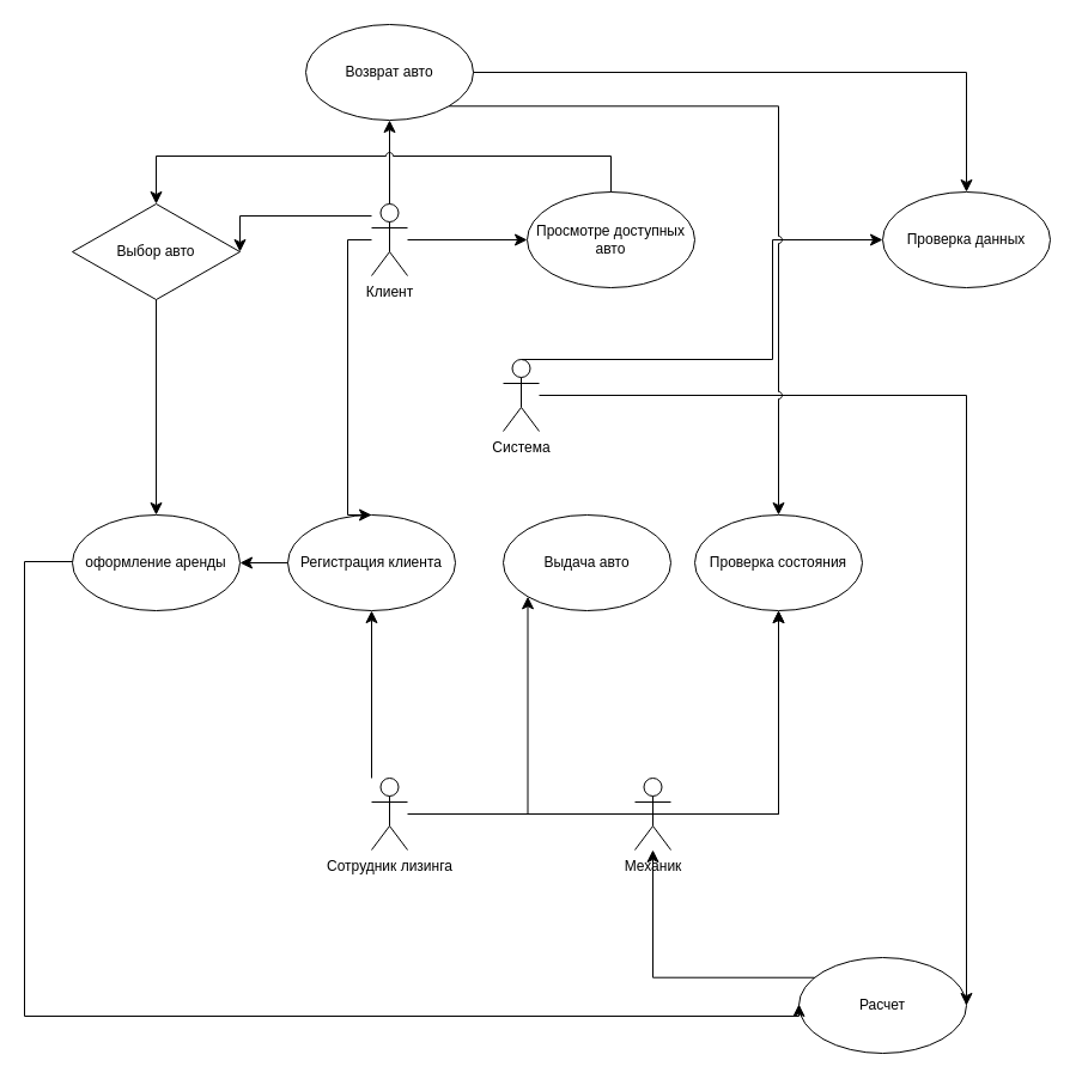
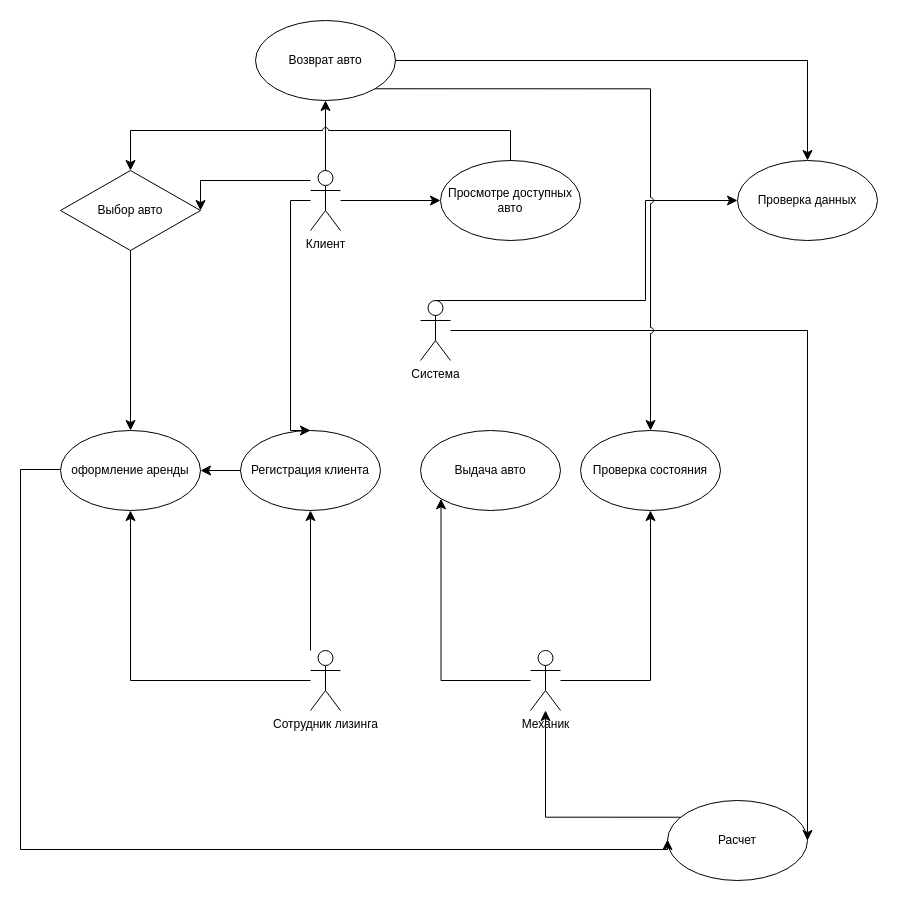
- <mxCell id="15" value="" style="edgeStyle=segmentEdgeStyle;endArrow=classic;html=1;curved=0;rounded=0;endSize=8;startSize=8;" edge="1" parent="1" source="3" target="10"><mxGeometry width="50" height="50" relative="1" as="geometry"><mxPoint x="140" y="660" as="sourcePoint" /><mxPoint x="190" y="610" as="targetPoint" /></mxGeometry></mxCell>
+ <mxCell id="15" value="" style="edgeStyle=segmentEdgeStyle;endArrow=classic;html=1;curved=0;rounded=0;endSize=8;startSize=8;entryX=0.5;entryY=1;entryDx=0;entryDy=0;" edge="1" parent="1" source="3" target="8"><mxGeometry width="50" height="50" relative="1" as="geometry"><mxPoint x="140" y="660" as="sourcePoint" /><mxPoint x="190" y="610" as="targetPoint" /></mxGeometry></mxCell>
